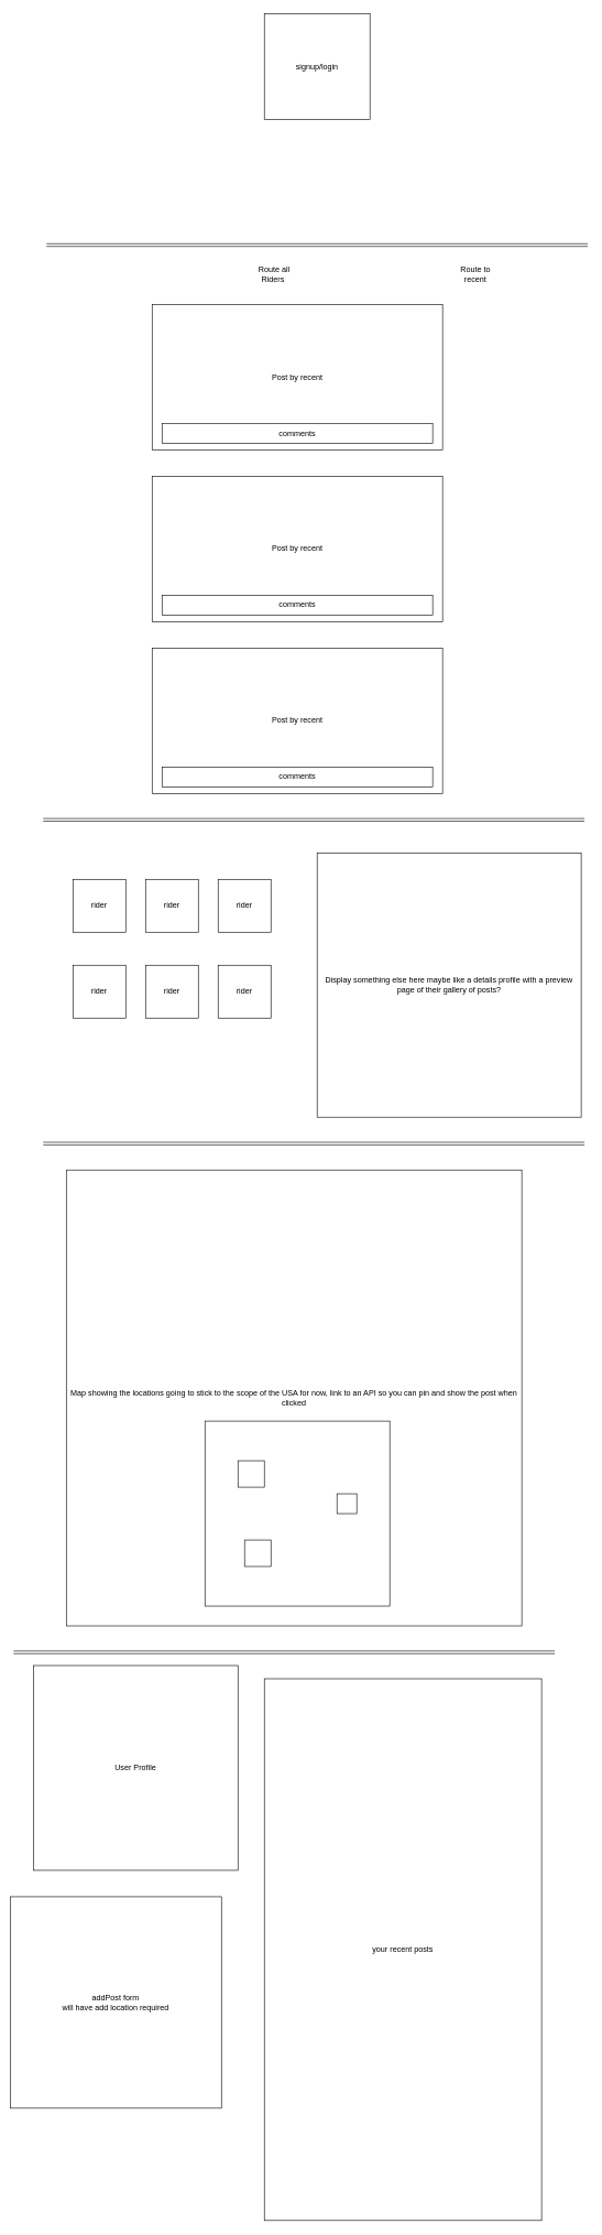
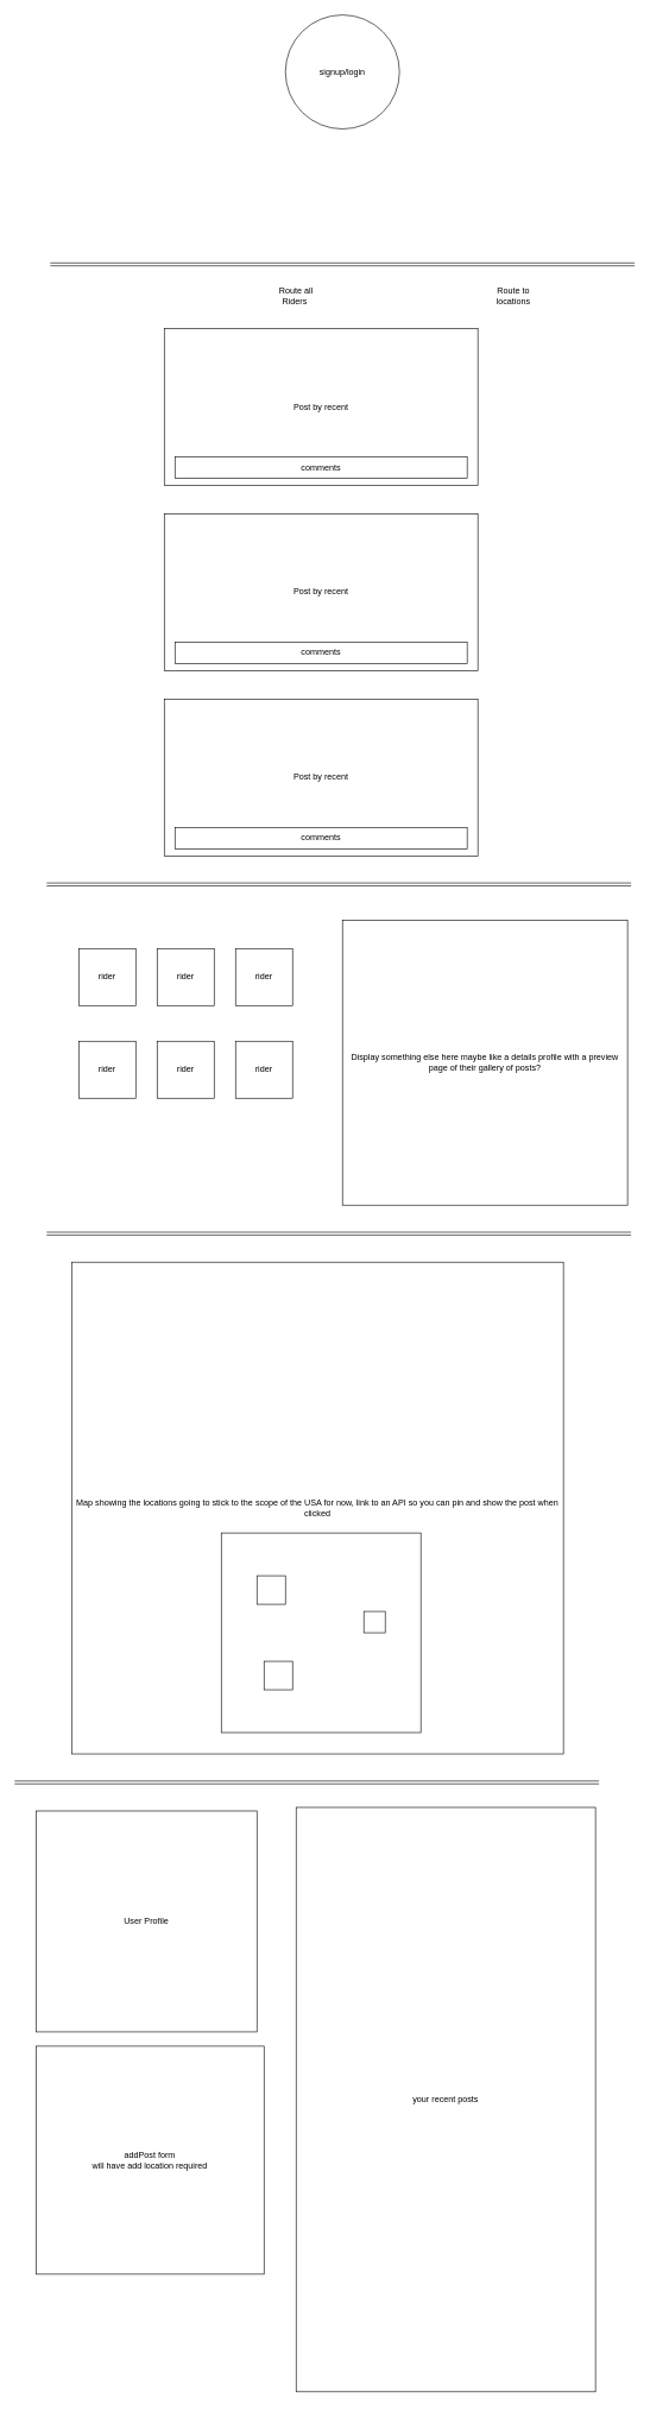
- <mxCell id="2" value="signup/login" style="whiteSpace=wrap;html=1;aspect=fixed;" vertex="1" parent="1"><mxGeometry x="400" y="20" width="160" height="160" as="geometry" /></mxCell>
+ <mxCell id="2" value="signup/login" style="ellipse;whiteSpace=wrap;html=1;aspect=fixed;" vertex="1" parent="1"><mxGeometry x="400" y="20" width="160" height="160" as="geometry" /></mxCell>
- <mxCell id="6" value="Route to recent" style="text;html=1;strokeColor=none;fillColor=none;align=center;verticalAlign=middle;whiteSpace=wrap;rounded=0;" vertex="1" parent="1"><mxGeometry x="690" y="400" width="60" height="30" as="geometry" /></mxCell>
+ <mxCell id="6" value="Route to locations" style="text;html=1;strokeColor=none;fillColor=none;align=center;verticalAlign=middle;whiteSpace=wrap;rounded=0;" vertex="1" parent="1"><mxGeometry x="690" y="400" width="60" height="30" as="geometry" /></mxCell>
- <mxCell id="24" value="User Profile" style="whiteSpace=wrap;html=1;aspect=fixed;" vertex="1" parent="1"><mxGeometry x="50" y="2520" width="310" height="310" as="geometry" /></mxCell>
+ <mxCell id="24" value="User Profile" style="whiteSpace=wrap;html=1;aspect=fixed;" vertex="1" parent="1"><mxGeometry y="2540" width="310" height="310" as="geometry" x="50" /></mxCell>
- <mxCell id="25" value="your recent posts" style="rounded=0;whiteSpace=wrap;html=1;" vertex="1" parent="1"><mxGeometry x="400" y="2540" width="420" height="820" as="geometry" /></mxCell>
+ <mxCell id="25" value="your recent posts" style="rounded=0;whiteSpace=wrap;html=1;" vertex="1" parent="1"><mxGeometry x="415" y="2535" width="420" height="820" as="geometry" /></mxCell>
- <mxCell id="26" value="addPost form&lt;br&gt;will have add location required" style="whiteSpace=wrap;html=1;aspect=fixed;" vertex="1" parent="1"><mxGeometry x="15" y="2870" width="320" height="320" as="geometry" /></mxCell>
+ <mxCell id="26" value="addPost form&lt;br&gt;will have add location required" style="whiteSpace=wrap;html=1;aspect=fixed;" vertex="1" parent="1"><mxGeometry y="2870" width="320" height="320" as="geometry" x="50" /></mxCell>
